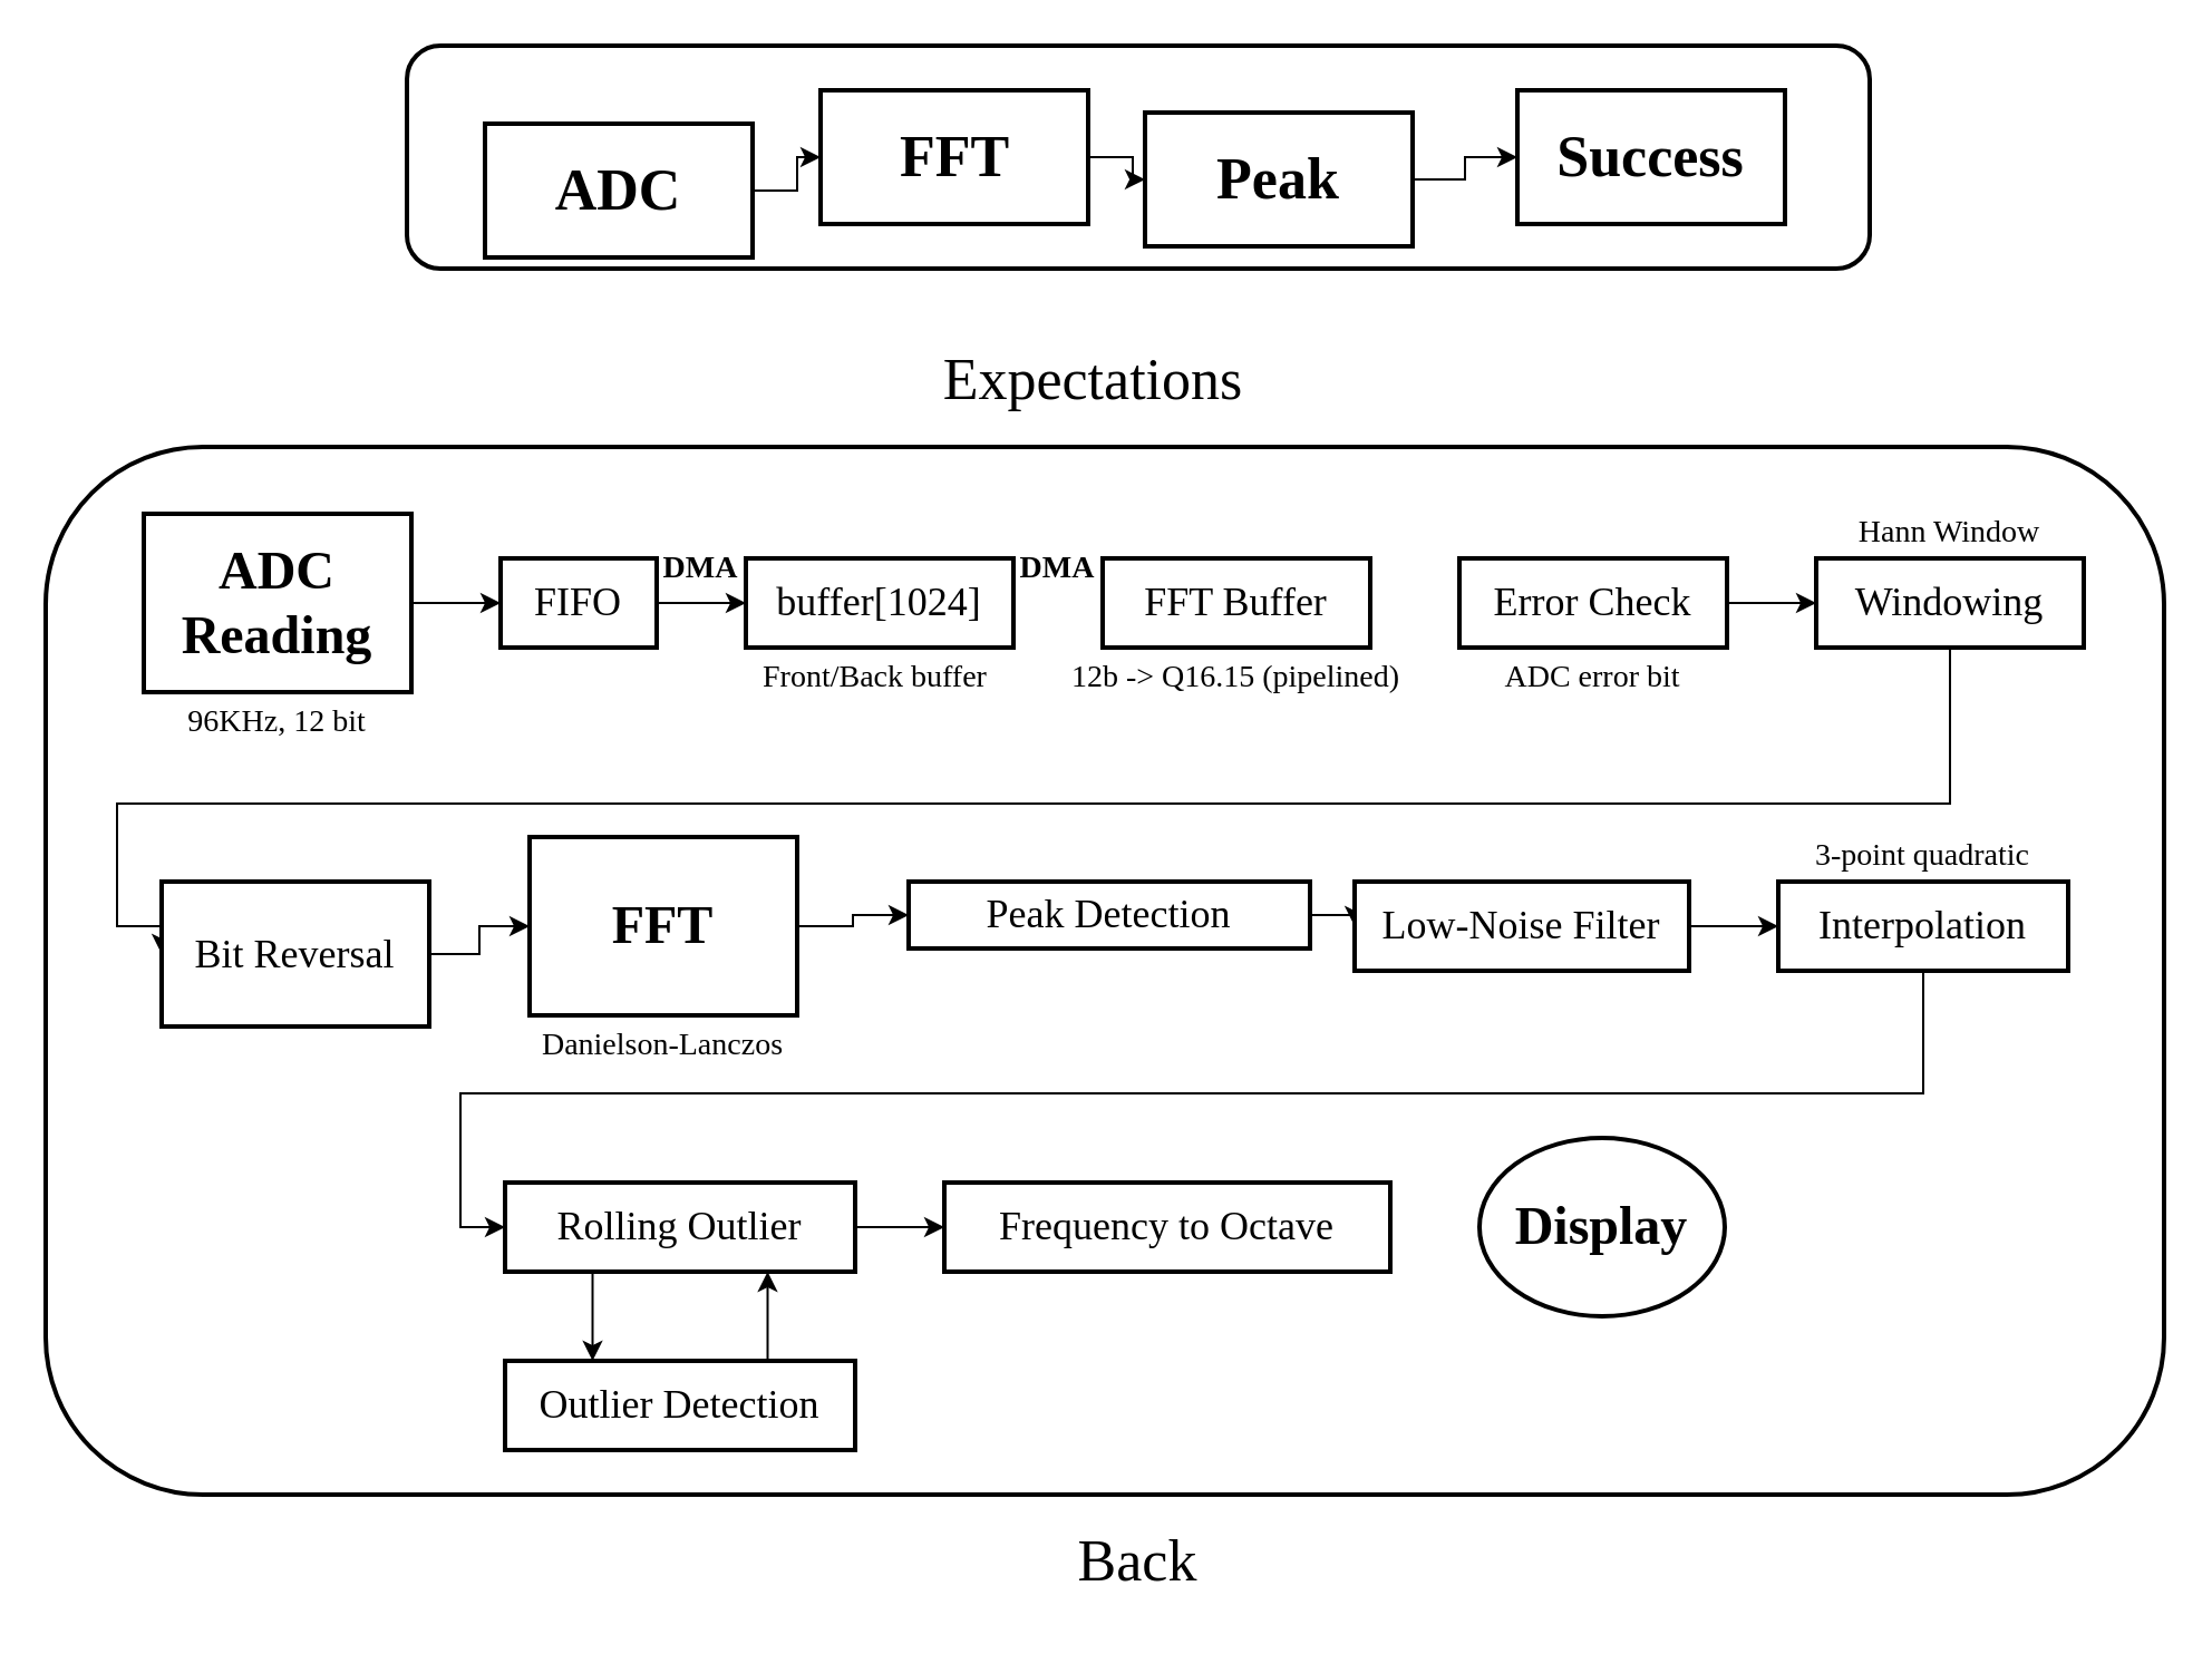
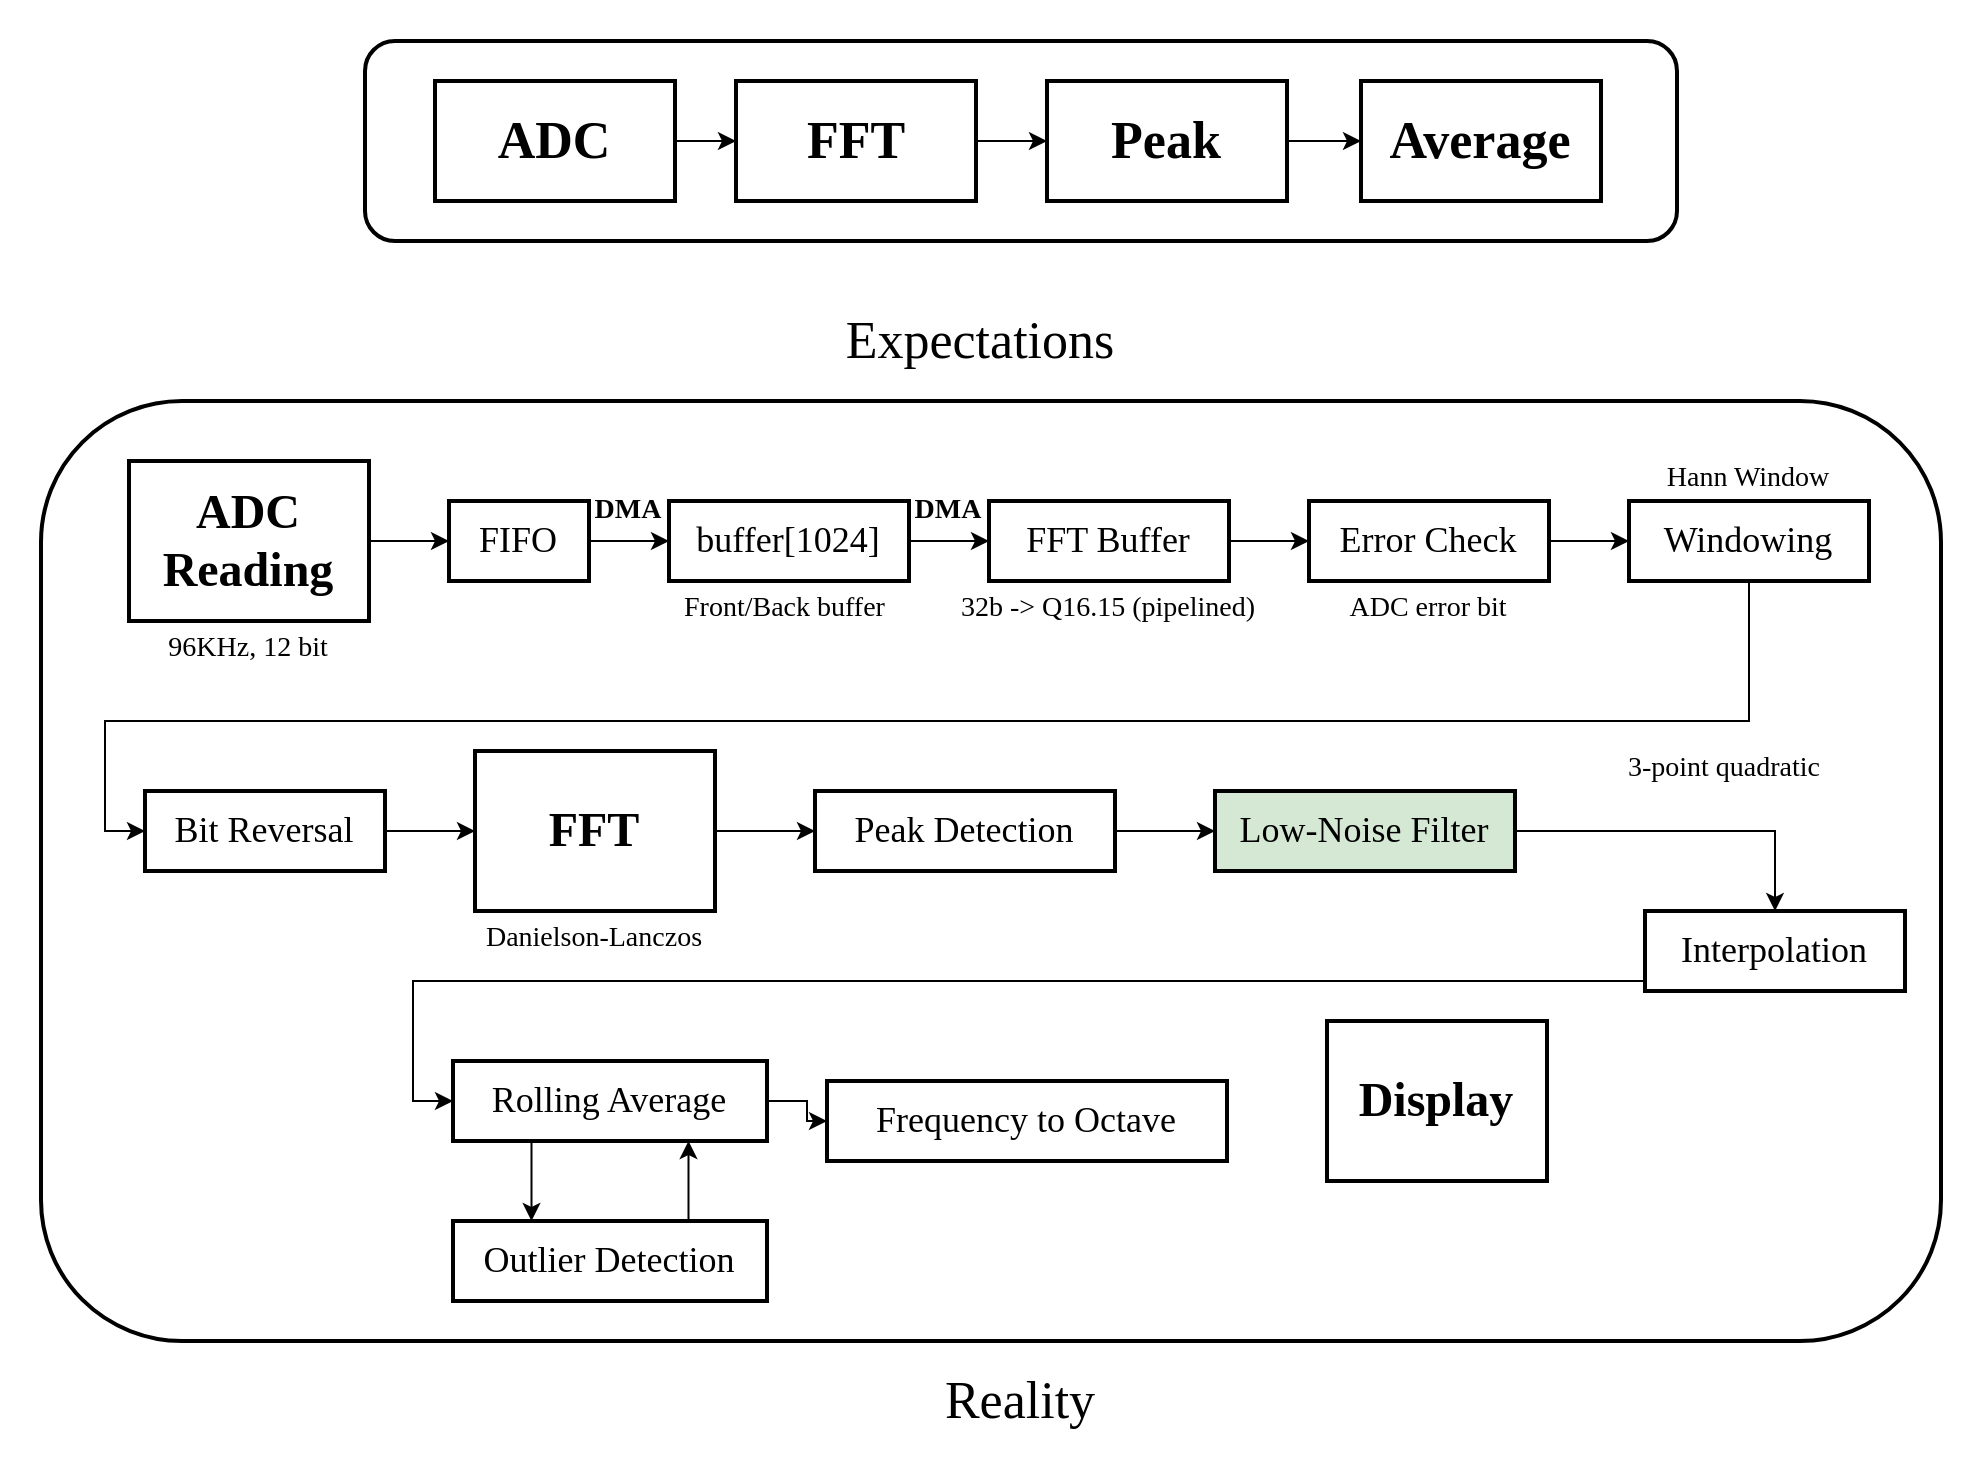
- <mxCell id="48" value="&lt;font style=&quot;font-size: 26px;&quot;&gt;Success&lt;/font&gt;" style="rounded=0;whiteSpace=wrap;html=1;fontSize=14;strokeWidth=2;fontStyle=1;fontFamily=Source Sans Pro;" vertex="1" parent="1"><mxGeometry x="680" y="40" width="120" height="60" as="geometry" /></mxCell>
+ <mxCell id="48" value="&lt;font style=&quot;font-size: 26px;&quot;&gt;Average&lt;/font&gt;" style="rounded=0;whiteSpace=wrap;html=1;fontSize=14;strokeWidth=2;fontStyle=1;fontFamily=Source Sans Pro;" vertex="1" parent="1"><mxGeometry x="680" y="40" width="120" height="60" as="geometry" /></mxCell>
- <mxCell id="47" value="&lt;font style=&quot;font-size: 26px;&quot;&gt;Peak&lt;/font&gt;" style="rounded=0;whiteSpace=wrap;html=1;fontSize=14;strokeWidth=2;fontStyle=1;fontFamily=Source Sans Pro;" vertex="1" parent="1"><mxGeometry x="513" y="50" width="120" height="60" as="geometry" /></mxCell>
+ <mxCell id="47" value="&lt;font style=&quot;font-size: 26px;&quot;&gt;Peak&lt;/font&gt;" style="rounded=0;whiteSpace=wrap;html=1;fontSize=14;strokeWidth=2;fontStyle=1;fontFamily=Source Sans Pro;" vertex="1" parent="1"><mxGeometry x="523" y="40" width="120" height="60" as="geometry" /></mxCell>
- <mxCell id="43" value="&lt;font style=&quot;font-size: 26px;&quot;&gt;ADC&lt;/font&gt;" style="rounded=0;whiteSpace=wrap;html=1;fontSize=14;strokeWidth=2;fontStyle=1;fontFamily=Source Sans Pro;" vertex="1" parent="1"><mxGeometry x="217" y="55" width="120" height="60" as="geometry" /></mxCell>
+ <mxCell id="43" value="&lt;font style=&quot;font-size: 26px;&quot;&gt;ADC&lt;/font&gt;" style="rounded=0;whiteSpace=wrap;html=1;fontSize=14;strokeWidth=2;fontStyle=1;fontFamily=Source Sans Pro;" vertex="1" parent="1"><mxGeometry x="217" y="40" width="120" height="60" as="geometry" /></mxCell>
+ <mxCell id="8" style="edgeStyle=orthogonalEdgeStyle;rounded=0;orthogonalLoop=1;jettySize=auto;html=1;fontSize=20;entryX=0;entryY=0.5;entryDx=0;entryDy=0;fontFamily=Source Sans Pro;" edge="1" parent="1" source="9" target="11"><mxGeometry relative="1" as="geometry"><mxPoint x="489" y="270" as="targetPoint" /></mxGeometry></mxCell>
+ <mxCell id="10" style="edgeStyle=orthogonalEdgeStyle;rounded=0;orthogonalLoop=1;jettySize=auto;html=1;fontSize=20;entryX=0;entryY=0.5;entryDx=0;entryDy=0;fontFamily=Source Sans Pro;" edge="1" parent="1" source="11" target="13"><mxGeometry relative="1" as="geometry"><mxPoint x="649" y="270" as="targetPoint" /></mxGeometry></mxCell>
- <mxCell id="37" value="&lt;font style=&quot;font-size: 14px;&quot;&gt;12b -&amp;gt; Q16.15 (pipelined)&lt;/font&gt;" style="text;html=1;strokeColor=none;fillColor=none;align=center;verticalAlign=middle;whiteSpace=wrap;rounded=0;fontSize=20;fontFamily=Source Sans Pro;" vertex="1" parent="1"><mxGeometry x="459" y="285" width="190" height="30" as="geometry" /></mxCell>
+ <mxCell id="37" value="&lt;font style=&quot;font-size: 14px;&quot;&gt;32b -&amp;gt; Q16.15 (pipelined)&lt;/font&gt;" style="text;html=1;strokeColor=none;fillColor=none;align=center;verticalAlign=middle;whiteSpace=wrap;rounded=0;fontSize=20;fontFamily=Source Sans Pro;" vertex="1" parent="1"><mxGeometry x="459" y="285" width="190" height="30" as="geometry" /></mxCell>
- <mxCell id="21" value="&lt;font style=&quot;font-size: 18px;&quot;&gt;Peak Detection&lt;/font&gt;" style="rounded=0;whiteSpace=wrap;html=1;fontSize=18;strokeWidth=2;fontFamily=Source Sans Pro;" vertex="1" parent="1"><mxGeometry x="407" y="395" width="180" height="30" as="geometry" /></mxCell>
+ <mxCell id="21" value="&lt;font style=&quot;font-size: 18px;&quot;&gt;Peak Detection&lt;/font&gt;" style="rounded=0;whiteSpace=wrap;html=1;fontSize=18;strokeWidth=2;fontFamily=Source Sans Pro;" vertex="1" parent="1"><mxGeometry x="407" y="395" width="150" height="40" as="geometry" /></mxCell>
- <mxCell id="23" value="&lt;font style=&quot;font-size: 18px;&quot;&gt;Low-Noise Filter&lt;/font&gt;" style="rounded=0;whiteSpace=wrap;html=1;fontSize=18;strokeWidth=2;fontFamily=Source Sans Pro;" vertex="1" parent="1"><mxGeometry x="607" y="395" width="150" height="40" as="geometry" /></mxCell>
+ <mxCell id="23" value="&lt;font style=&quot;font-size: 18px;&quot;&gt;Low-Noise Filter&lt;/font&gt;" style="rounded=0;whiteSpace=wrap;html=1;fontSize=18;strokeWidth=2;fontFamily=Source Sans Pro;fillColor=#d5e8d4;" vertex="1" parent="1"><mxGeometry x="607" y="395" width="150" height="40" as="geometry" /></mxCell>
- <mxCell id="25" value="&lt;font style=&quot;font-size: 18px;&quot;&gt;Interpolation&lt;/font&gt;" style="rounded=0;whiteSpace=wrap;html=1;fontSize=18;strokeWidth=2;fontFamily=Source Sans Pro;" vertex="1" parent="1"><mxGeometry x="797" y="395" width="130" height="40" as="geometry" /></mxCell>
+ <mxCell id="25" value="&lt;font style=&quot;font-size: 18px;&quot;&gt;Interpolation&lt;/font&gt;" style="rounded=0;whiteSpace=wrap;html=1;fontSize=18;strokeWidth=2;fontFamily=Source Sans Pro;" vertex="1" parent="1"><mxGeometry x="822" y="455" width="130" height="40" as="geometry" /></mxCell>
- <mxCell id="17" value="&lt;font style=&quot;font-size: 18px;&quot;&gt;Bit Reversal&lt;/font&gt;" style="rounded=0;whiteSpace=wrap;html=1;fontSize=18;strokeWidth=2;fontFamily=Source Sans Pro;" vertex="1" parent="1"><mxGeometry x="72" y="395" width="120" height="65" as="geometry" /></mxCell>
+ <mxCell id="17" value="&lt;font style=&quot;font-size: 18px;&quot;&gt;Bit Reversal&lt;/font&gt;" style="rounded=0;whiteSpace=wrap;html=1;fontSize=18;strokeWidth=2;fontFamily=Source Sans Pro;" vertex="1" parent="1"><mxGeometry x="72" y="395" width="120" height="40" as="geometry" /></mxCell>
- <mxCell id="28" value="&lt;font style=&quot;font-size: 18px;&quot;&gt;Rolling Outlier&lt;/font&gt;" style="rounded=0;whiteSpace=wrap;html=1;fontSize=18;strokeWidth=2;fontFamily=Source Sans Pro;" vertex="1" parent="1"><mxGeometry x="226" y="530" width="157" height="40" as="geometry" /></mxCell>
+ <mxCell id="28" value="&lt;font style=&quot;font-size: 18px;&quot;&gt;Rolling Average&lt;/font&gt;" style="rounded=0;whiteSpace=wrap;html=1;fontSize=18;strokeWidth=2;fontFamily=Source Sans Pro;" vertex="1" parent="1"><mxGeometry x="226" y="530" width="157" height="40" as="geometry" /></mxCell>
- <mxCell id="29" value="&lt;font style=&quot;font-size: 18px;&quot;&gt;Frequency to Octave&lt;/font&gt;" style="rounded=0;whiteSpace=wrap;html=1;fontSize=18;strokeWidth=2;fontFamily=Source Sans Pro;" vertex="1" parent="1"><mxGeometry x="423" y="530" width="200" height="40" as="geometry" /></mxCell>
+ <mxCell id="29" value="&lt;font style=&quot;font-size: 18px;&quot;&gt;Frequency to Octave&lt;/font&gt;" style="rounded=0;whiteSpace=wrap;html=1;fontSize=18;strokeWidth=2;fontFamily=Source Sans Pro;" vertex="1" parent="1"><mxGeometry x="413" y="540" width="200" height="40" as="geometry" /></mxCell>
- <mxCell id="30" value="&lt;font style=&quot;font-size: 24px;&quot;&gt;Display&lt;/font&gt;" style="ellipse;whiteSpace=wrap;html=1;fontSize=20;strokeWidth=2;fontStyle=1;fontFamily=Source Sans Pro;" vertex="1" parent="1"><mxGeometry x="663" y="510" width="110" height="80" as="geometry" /></mxCell>
+ <mxCell id="30" value="&lt;font style=&quot;font-size: 24px;&quot;&gt;Display&lt;/font&gt;" style="rounded=0;whiteSpace=wrap;html=1;fontSize=20;strokeWidth=2;fontStyle=1;fontFamily=Source Sans Pro;" vertex="1" parent="1"><mxGeometry x="663" y="510" width="110" height="80" as="geometry" /></mxCell>
- <mxCell id="50" value="&lt;font style=&quot;font-size: 26px;&quot;&gt;Back&lt;/font&gt;" style="text;html=1;strokeColor=none;fillColor=none;align=center;verticalAlign=middle;whiteSpace=wrap;rounded=0;fontSize=24;fontFamily=Source Sans Pro Semibold;" vertex="1" parent="1"><mxGeometry x="420" y="680" width="180" height="40" as="geometry" /></mxCell>
+ <mxCell id="50" value="&lt;font style=&quot;font-size: 26px;&quot;&gt;Reality&lt;/font&gt;" style="text;html=1;strokeColor=none;fillColor=none;align=center;verticalAlign=middle;whiteSpace=wrap;rounded=0;fontSize=24;fontFamily=Source Sans Pro Semibold;" vertex="1" parent="1"><mxGeometry x="420" y="680" width="180" height="40" as="geometry" /></mxCell>
